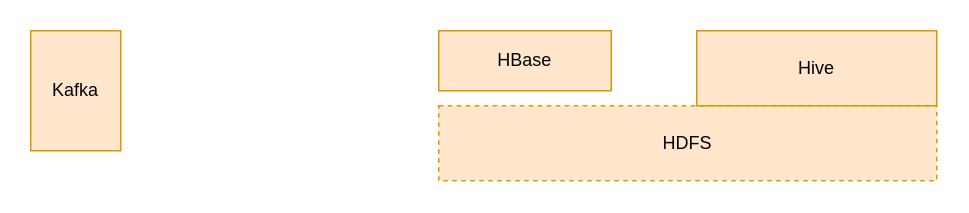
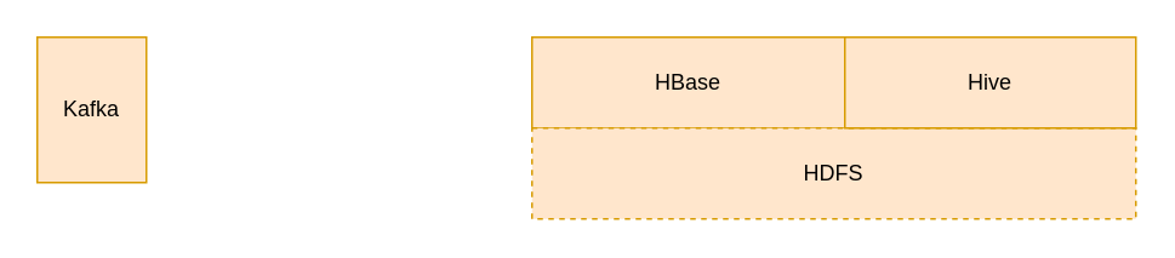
- <mxCell id="3" value="HBase" style="rounded=0;whiteSpace=wrap;html=1;fillColor=#ffe6cc;strokeColor=#d79b00;" vertex="1" parent="1"><mxGeometry x="292" y="20" width="115" height="40" as="geometry" /></mxCell>
+ <mxCell id="3" value="HBase" style="rounded=0;whiteSpace=wrap;html=1;fillColor=#ffe6cc;strokeColor=#d79b00;" vertex="1" parent="1"><mxGeometry x="292" y="20" width="172" height="50" as="geometry" /></mxCell>
